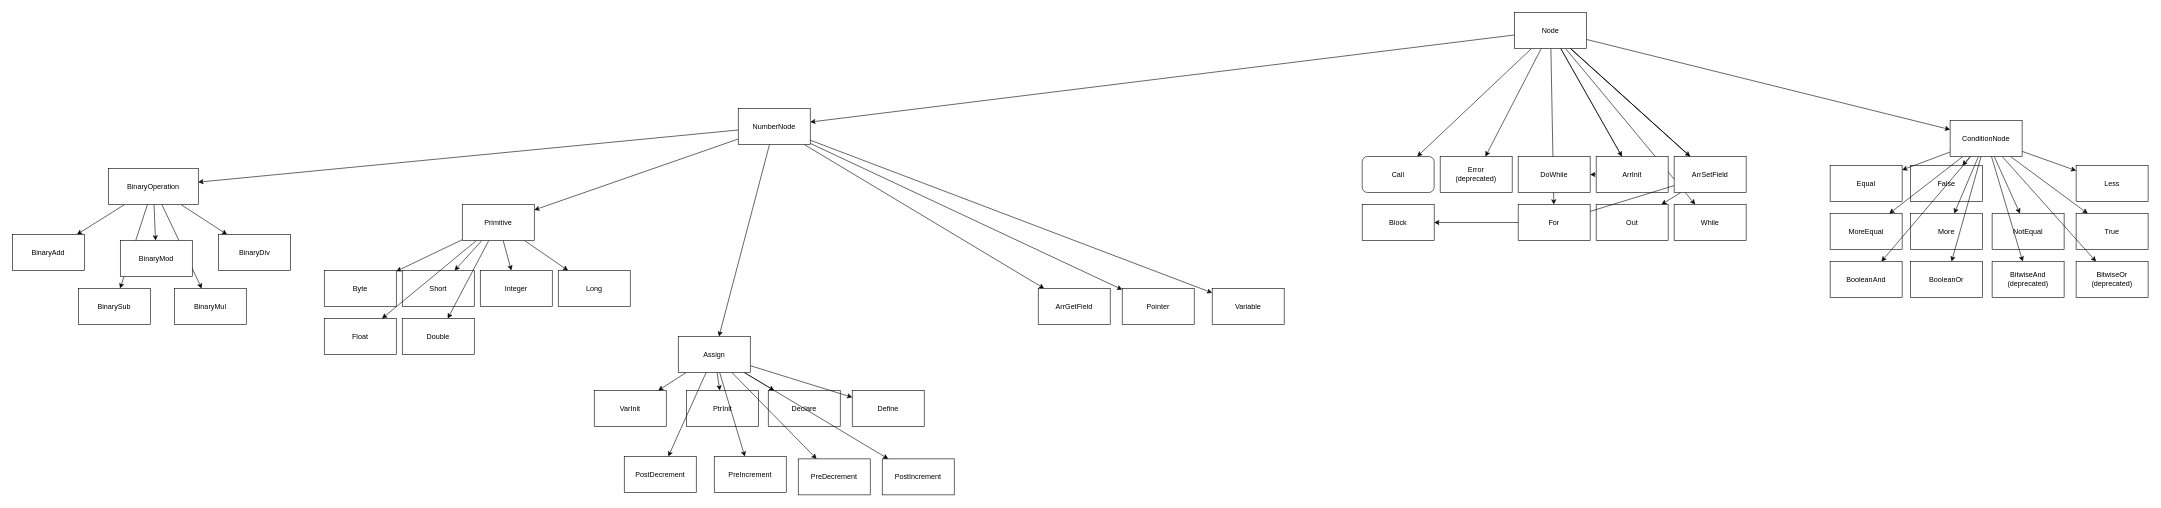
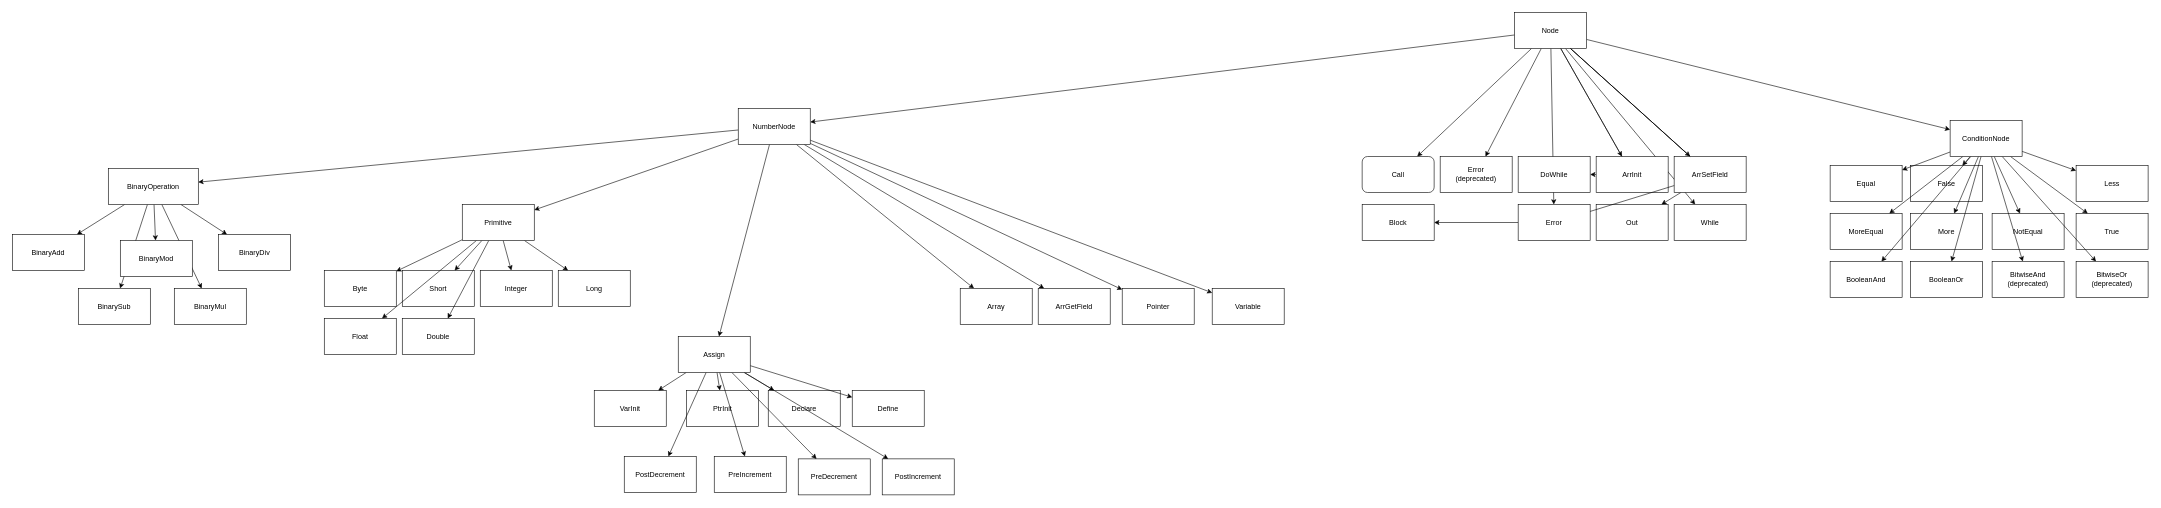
+ <mxCell id="23" style="edgeStyle=none;html=1;" edge="1" parent="1" source="27" target="36"><mxGeometry relative="1" as="geometry" /></mxCell>
- <mxCell id="101" value="For" style="rounded=0;whiteSpace=wrap;html=1;" vertex="1" parent="1"><mxGeometry x="2530" y="340" width="120" height="60" as="geometry" /></mxCell>
+ <mxCell id="101" value="Error" style="rounded=0;whiteSpace=wrap;html=1;" vertex="1" parent="1"><mxGeometry x="2530" y="340" width="120" height="60" as="geometry" /></mxCell>
+ <mxCell id="36" value="Array" style="rounded=0;whiteSpace=wrap;html=1;" vertex="1" parent="1"><mxGeometry x="1600" y="480" width="120" height="60" as="geometry" /></mxCell>
